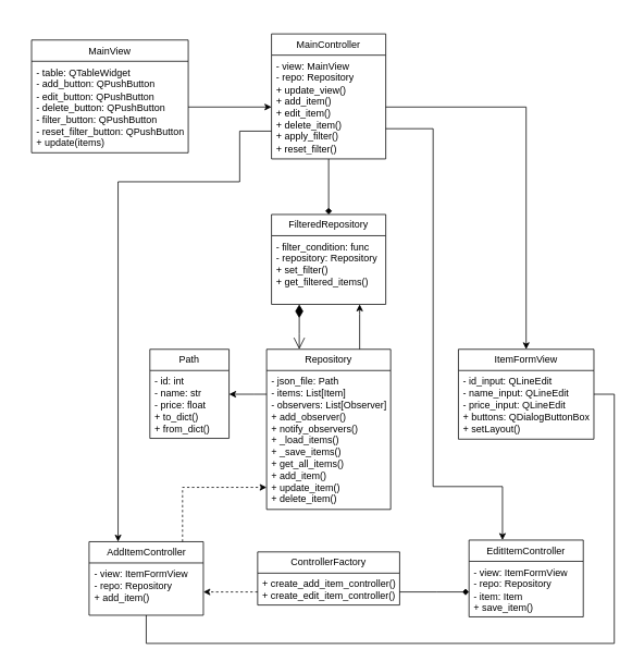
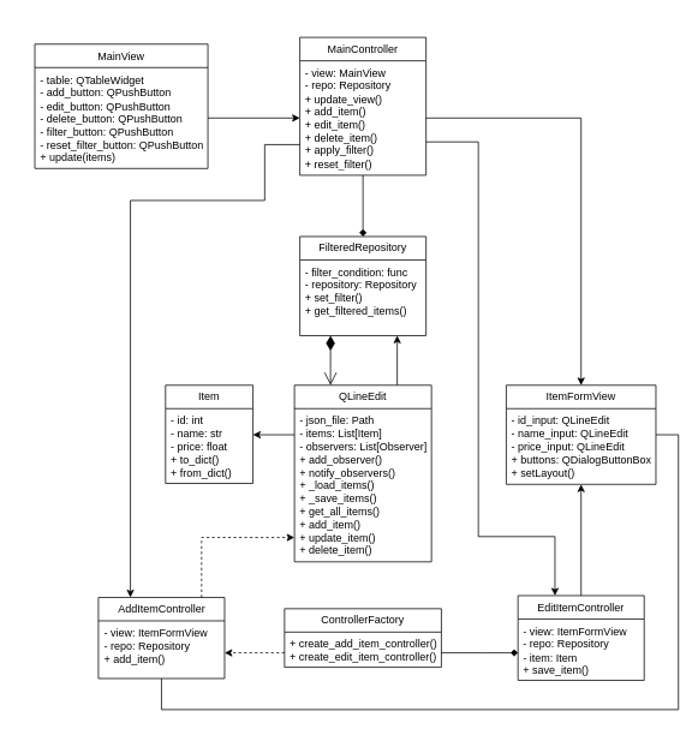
- <mxCell id="14" value="Path" style="swimlane;fontStyle=0;childLayout=stackLayout;horizontal=1;startSize=26;fillColor=none;horizontalStack=0;resizeParent=1;resizeParentMax=0;resizeLast=0;collapsible=1;marginBottom=0;whiteSpace=wrap;html=1;" vertex="1" parent="1"><mxGeometry x="183" y="427" width="97" height="109" as="geometry" /></mxCell>
+ <mxCell id="14" value="Item" style="swimlane;fontStyle=0;childLayout=stackLayout;horizontal=1;startSize=26;fillColor=none;horizontalStack=0;resizeParent=1;resizeParentMax=0;resizeLast=0;collapsible=1;marginBottom=0;whiteSpace=wrap;html=1;" vertex="1" parent="1"><mxGeometry x="183" y="427" width="97" height="109" as="geometry" /></mxCell>
- <mxCell id="12" value="Repository " style="swimlane;fontStyle=0;childLayout=stackLayout;horizontal=1;startSize=26;fillColor=none;horizontalStack=0;resizeParent=1;resizeParentMax=0;resizeLast=0;collapsible=1;marginBottom=0;whiteSpace=wrap;html=1;" vertex="1" parent="1"><mxGeometry x="326" y="427" width="152" height="196" as="geometry" /></mxCell>
+ <mxCell id="12" value="QLineEdit " style="swimlane;fontStyle=0;childLayout=stackLayout;horizontal=1;startSize=26;fillColor=none;horizontalStack=0;resizeParent=1;resizeParentMax=0;resizeLast=0;collapsible=1;marginBottom=0;whiteSpace=wrap;html=1;" vertex="1" parent="1"><mxGeometry x="326" y="427" width="152" height="196" as="geometry" /></mxCell>
+ <mxCell id="26" style="edgeStyle=orthogonalEdgeStyle;rounded=0;orthogonalLoop=1;jettySize=auto;html=1;" edge="1" parent="1" source="27" target="16"><mxGeometry relative="1" as="geometry" /></mxCell>
